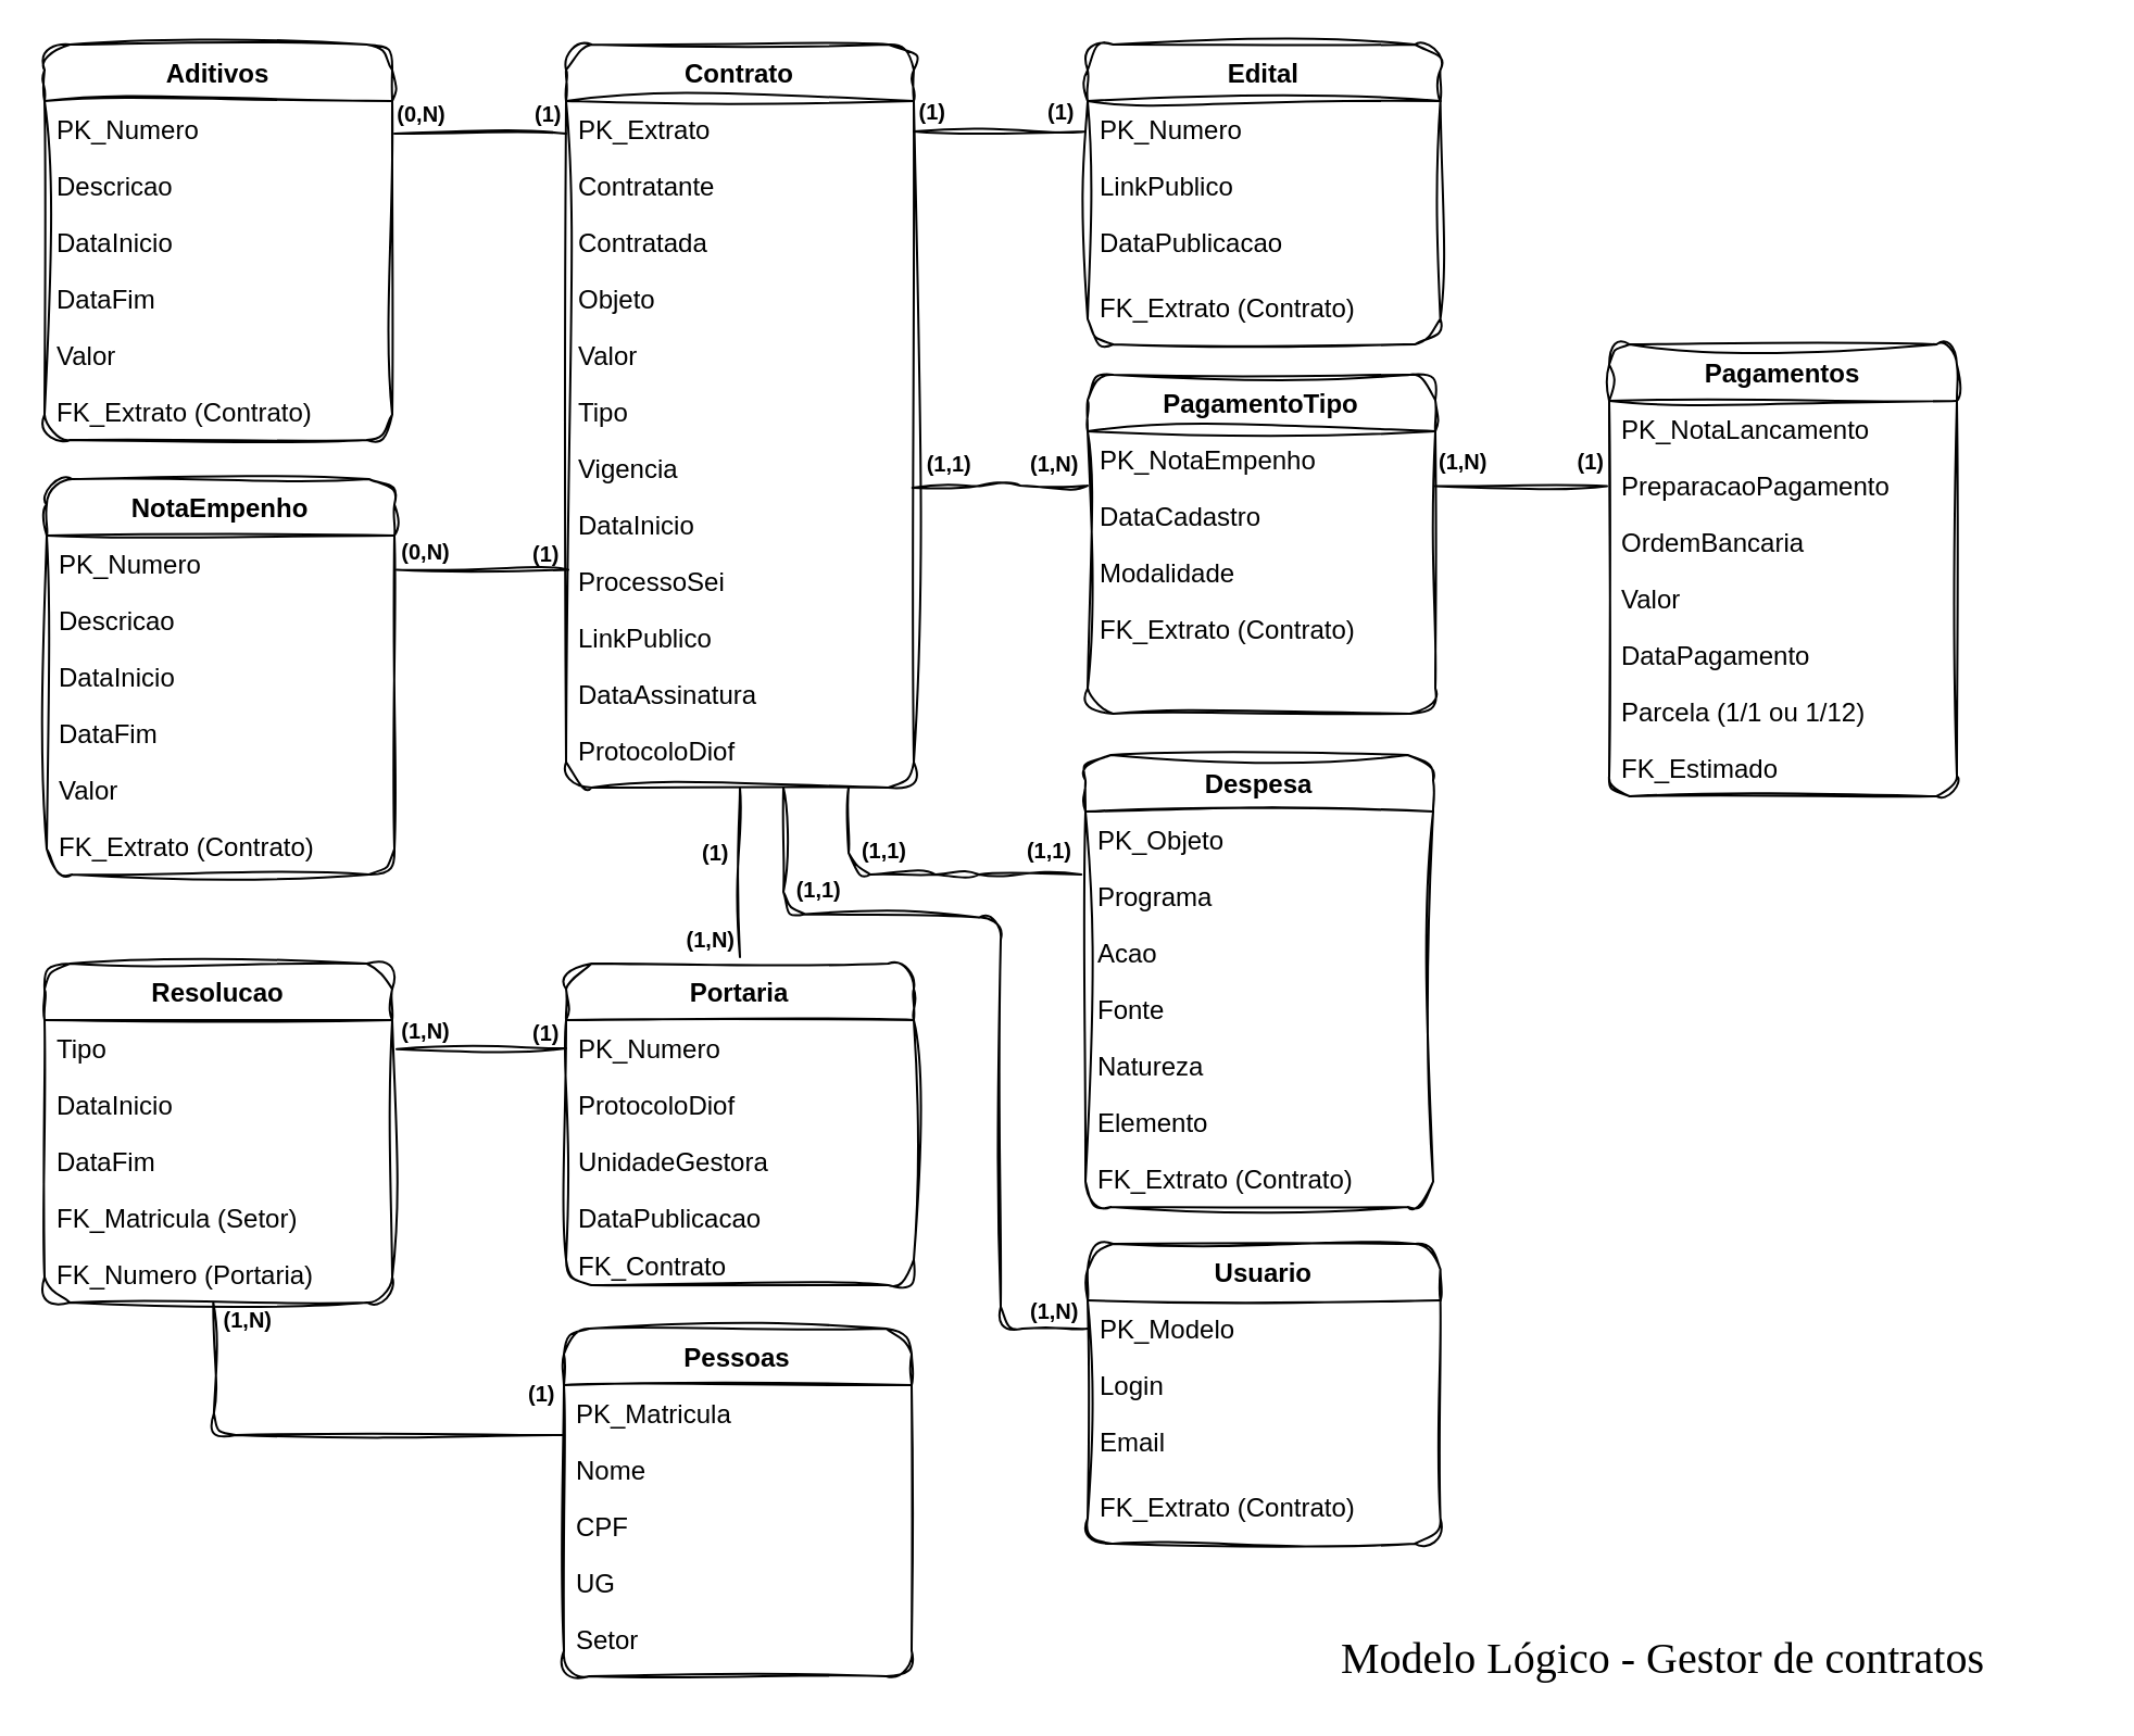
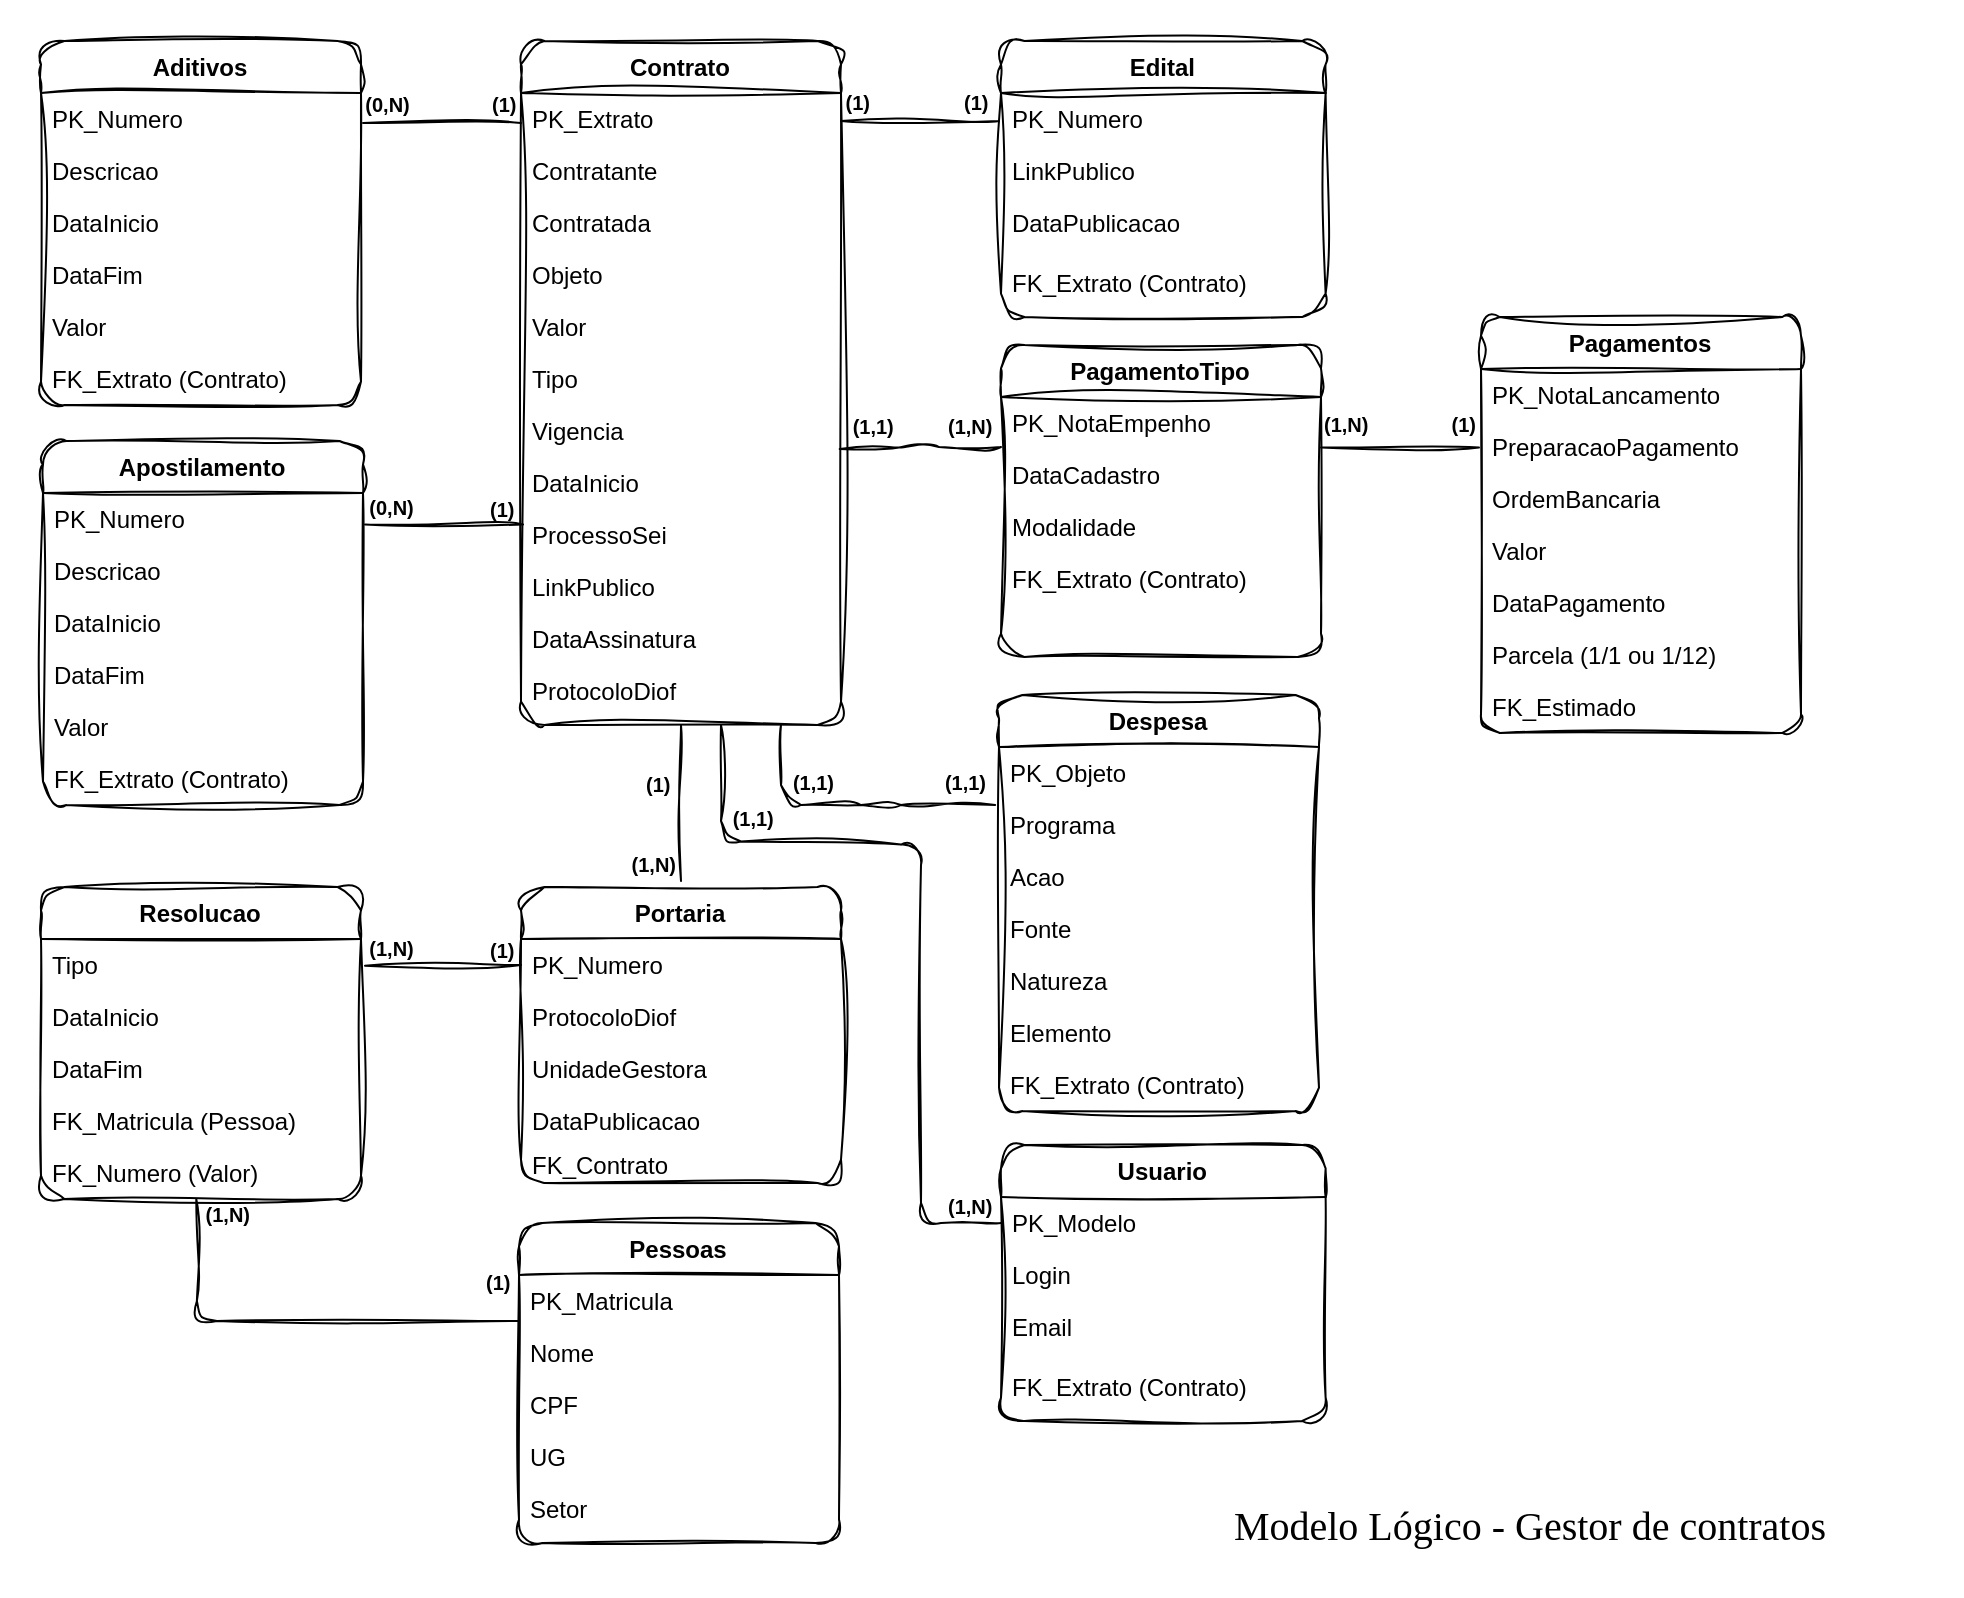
- <mxCell id="27" value="NotaEmpenho&#10;" style="swimlane;fontStyle=1;align=center;verticalAlign=top;childLayout=stackLayout;horizontal=1;startSize=26;horizontalStack=0;resizeParent=1;resizeLast=0;collapsible=1;marginBottom=0;rounded=1;shadow=0;strokeWidth=1;labelBackgroundColor=none;sketch=1;curveFitting=1;jiggle=2;" parent="1" vertex="1"><mxGeometry x="21" y="220" width="160" height="182" as="geometry"><mxRectangle x="550" y="140" width="160" height="26" as="alternateBounds" /></mxGeometry></mxCell>
+ <mxCell id="27" value="Apostilamento&#10;" style="swimlane;fontStyle=1;align=center;verticalAlign=top;childLayout=stackLayout;horizontal=1;startSize=26;horizontalStack=0;resizeParent=1;resizeLast=0;collapsible=1;marginBottom=0;rounded=1;shadow=0;strokeWidth=1;labelBackgroundColor=none;sketch=1;curveFitting=1;jiggle=2;" parent="1" vertex="1"><mxGeometry x="21" y="220" width="160" height="182" as="geometry"><mxRectangle x="550" y="140" width="160" height="26" as="alternateBounds" /></mxGeometry></mxCell>
- <mxCell id="89" value="FK_Matricula (Setor)" style="text;align=left;verticalAlign=top;spacingLeft=4;spacingRight=4;overflow=hidden;rotatable=0;points=[[0,0.5],[1,0.5]];portConstraint=eastwest;rounded=1;shadow=0;html=0;labelBackgroundColor=none;sketch=1;curveFitting=1;jiggle=2;" parent="85" vertex="1"><mxGeometry y="104" width="160" height="26" as="geometry" /></mxCell>
+ <mxCell id="89" value="FK_Matricula (Pessoa)" style="text;align=left;verticalAlign=top;spacingLeft=4;spacingRight=4;overflow=hidden;rotatable=0;points=[[0,0.5],[1,0.5]];portConstraint=eastwest;rounded=1;shadow=0;html=0;labelBackgroundColor=none;sketch=1;curveFitting=1;jiggle=2;" parent="85" vertex="1"><mxGeometry y="104" width="160" height="26" as="geometry" /></mxCell>
- <mxCell id="90" value="FK_Numero (Portaria)" style="text;align=left;verticalAlign=top;spacingLeft=4;spacingRight=4;overflow=hidden;rotatable=0;points=[[0,0.5],[1,0.5]];portConstraint=eastwest;rounded=1;shadow=0;html=0;labelBackgroundColor=none;sketch=1;curveFitting=1;jiggle=2;" parent="85" vertex="1"><mxGeometry y="130" width="160" height="26" as="geometry" /></mxCell>
+ <mxCell id="90" value="FK_Numero (Valor)" style="text;align=left;verticalAlign=top;spacingLeft=4;spacingRight=4;overflow=hidden;rotatable=0;points=[[0,0.5],[1,0.5]];portConstraint=eastwest;rounded=1;shadow=0;html=0;labelBackgroundColor=none;sketch=1;curveFitting=1;jiggle=2;" parent="85" vertex="1"><mxGeometry y="130" width="160" height="26" as="geometry" /></mxCell>
